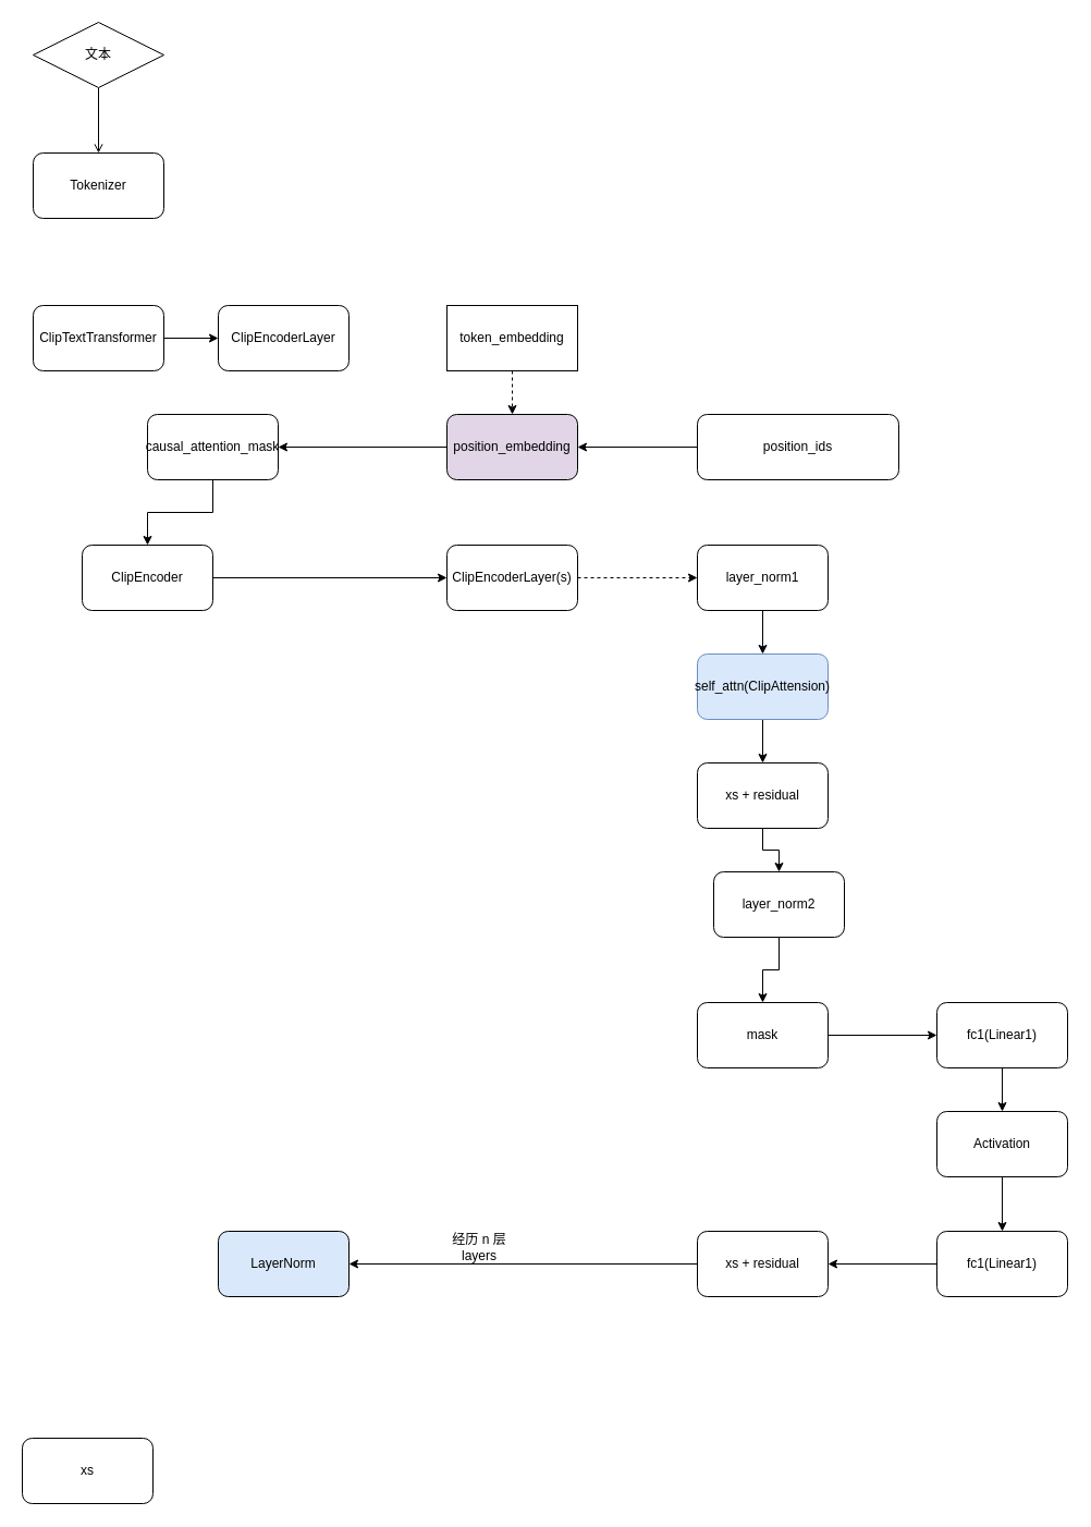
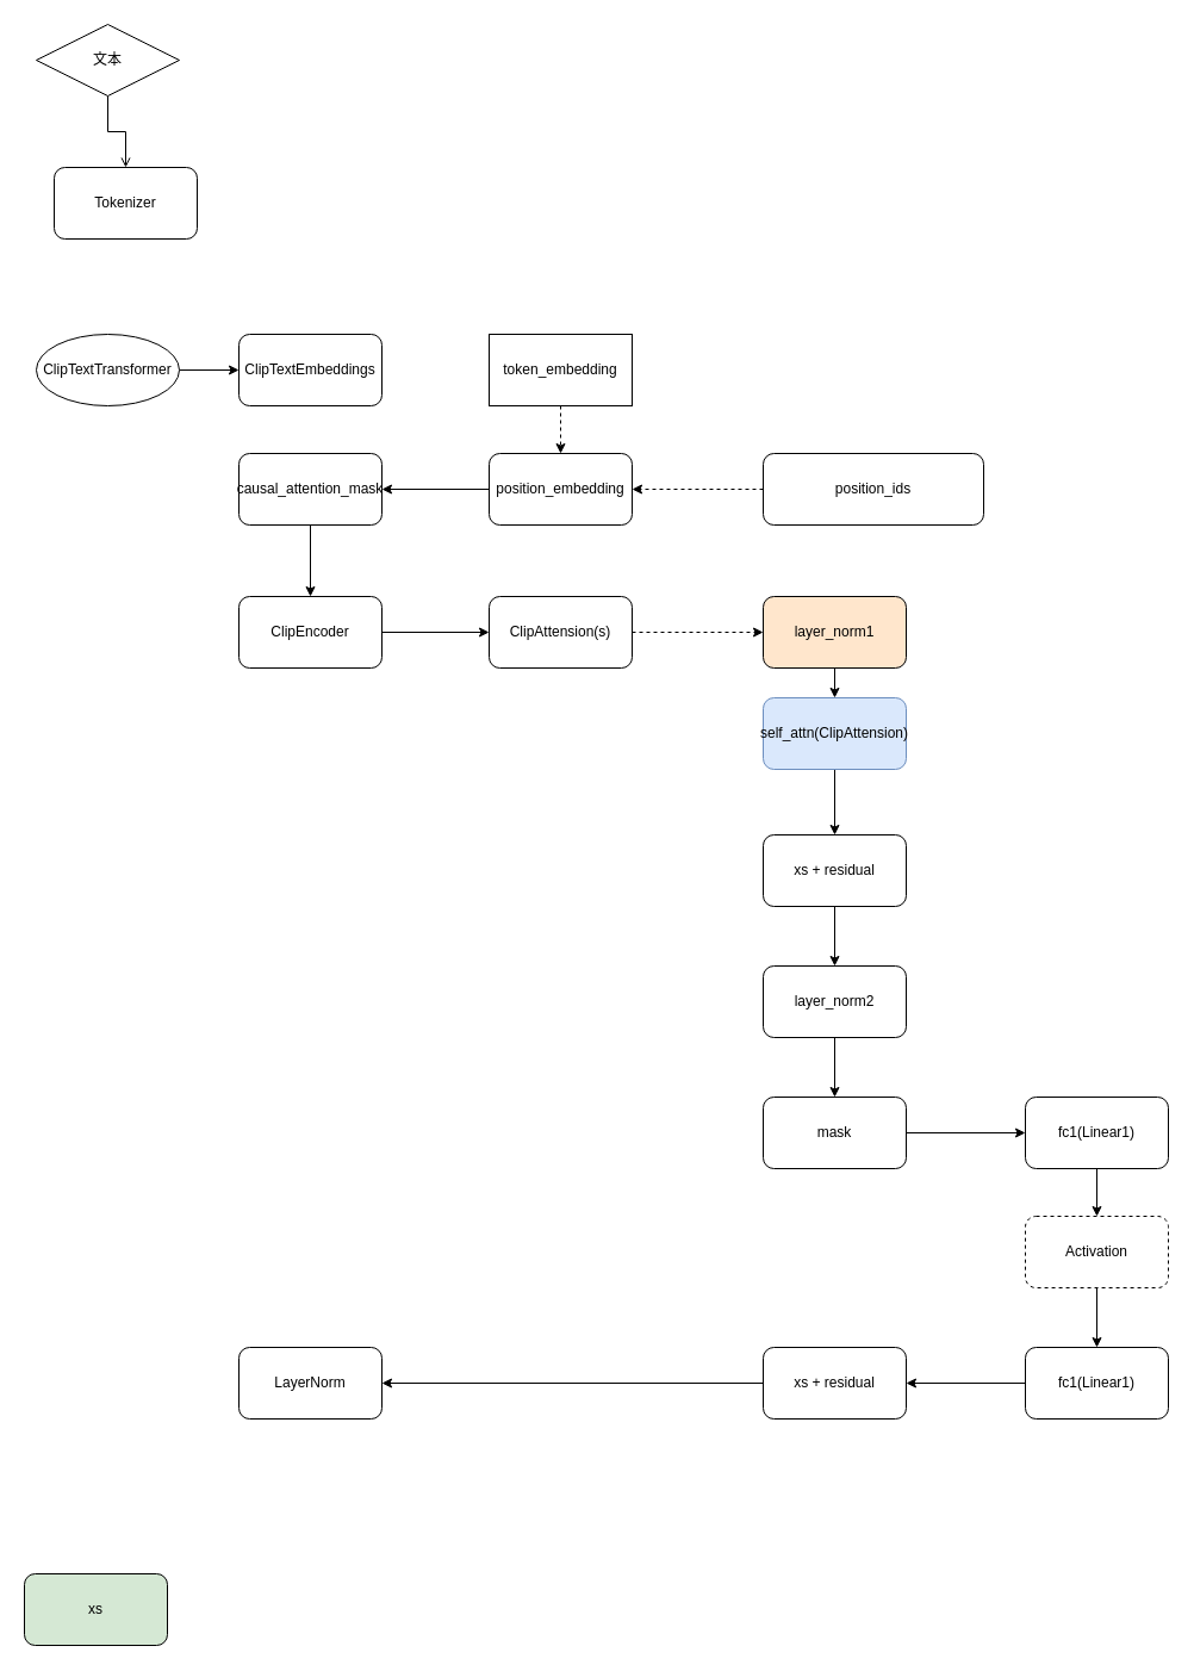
- <mxCell id="4" value="Tokenizer" style="rounded=1;whiteSpace=wrap;html=1;" vertex="1" parent="1"><mxGeometry x="30" y="140" width="120" height="60" as="geometry" /></mxCell>
+ <mxCell id="4" value="Tokenizer" style="rounded=1;whiteSpace=wrap;html=1;" vertex="1" parent="1"><mxGeometry x="45" y="140" width="120" height="60" as="geometry" /></mxCell>
- <mxCell id="6" value="ClipTextTransformer" style="rounded=1;whiteSpace=wrap;html=1;" vertex="1" parent="1"><mxGeometry x="30" y="280" width="120" height="60" as="geometry" /></mxCell>
+ <mxCell id="6" value="ClipTextTransformer" style="ellipse;whiteSpace=wrap;html=1;" vertex="1" parent="1"><mxGeometry x="30" y="280" width="120" height="60" as="geometry" /></mxCell>
- <mxCell id="7" value="ClipEncoderLayer" style="rounded=1;whiteSpace=wrap;html=1;" vertex="1" parent="1"><mxGeometry x="200" y="280" width="120" height="60" as="geometry" /></mxCell>
+ <mxCell id="7" value="ClipTextEmbeddings" style="rounded=1;whiteSpace=wrap;html=1;" vertex="1" parent="1"><mxGeometry x="200" y="280" width="120" height="60" as="geometry" /></mxCell>
- <mxCell id="18" value="causal_attention_mask" style="rounded=1;whiteSpace=wrap;html=1;" vertex="1" parent="1"><mxGeometry x="135" y="380" width="120" height="60" as="geometry" /></mxCell>
+ <mxCell id="18" value="causal_attention_mask" style="rounded=1;whiteSpace=wrap;html=1;" vertex="1" parent="1"><mxGeometry x="200" y="380" width="120" height="60" as="geometry" /></mxCell>
- <mxCell id="14" value="position_embedding" style="rounded=1;whiteSpace=wrap;html=1;fillColor=#e1d5e7;" vertex="1" parent="1"><mxGeometry x="410" y="380" width="120" height="60" as="geometry" /></mxCell>
+ <mxCell id="14" value="position_embedding" style="rounded=1;whiteSpace=wrap;html=1;" vertex="1" parent="1"><mxGeometry x="410" y="380" width="120" height="60" as="geometry" /></mxCell>
- <mxCell id="15" style="edgeStyle=orthogonalEdgeStyle;rounded=0;orthogonalLoop=1;jettySize=auto;html=1;exitX=0;exitY=0.5;exitDx=0;exitDy=0;entryX=1;entryY=0.5;entryDx=0;entryDy=0;" edge="1" parent="1" source="16" target="14"><mxGeometry relative="1" as="geometry" /></mxCell>
+ <mxCell id="15" style="edgeStyle=orthogonalEdgeStyle;rounded=0;orthogonalLoop=1;jettySize=auto;html=1;exitX=0;exitY=0.5;exitDx=0;exitDy=0;entryX=1;entryY=0.5;entryDx=0;entryDy=0;dashed=1;" edge="1" parent="1" source="16" target="14"><mxGeometry relative="1" as="geometry" /></mxCell>
- <mxCell id="9" value="ClipEncoder" style="rounded=1;whiteSpace=wrap;html=1;" vertex="1" parent="1"><mxGeometry x="75" y="500" width="120" height="60" as="geometry" /></mxCell>
+ <mxCell id="9" value="ClipEncoder" style="rounded=1;whiteSpace=wrap;html=1;" vertex="1" parent="1"><mxGeometry x="200" y="500" width="120" height="60" as="geometry" /></mxCell>
- <mxCell id="20" value="ClipEncoderLayer(s)" style="rounded=1;whiteSpace=wrap;html=1;" vertex="1" parent="1"><mxGeometry x="410" y="500" width="120" height="60" as="geometry" /></mxCell>
+ <mxCell id="20" value="ClipAttension(s)" style="rounded=1;whiteSpace=wrap;html=1;" vertex="1" parent="1"><mxGeometry x="410" y="500" width="120" height="60" as="geometry" /></mxCell>
- <mxCell id="22" value="layer_norm1" style="rounded=1;whiteSpace=wrap;html=1;" vertex="1" parent="1"><mxGeometry x="640" y="500" width="120" height="60" as="geometry" /></mxCell>
+ <mxCell id="22" value="layer_norm1" style="rounded=1;whiteSpace=wrap;html=1;fillColor=#ffe6cc;" vertex="1" parent="1"><mxGeometry x="640" y="500" width="120" height="60" as="geometry" /></mxCell>
- <mxCell id="24" value="self_attn(ClipAttension)" style="rounded=1;whiteSpace=wrap;html=1;fillColor=#dae8fc;strokeColor=#6c8ebf;" vertex="1" parent="1"><mxGeometry x="640" y="600" width="120" height="60" as="geometry" /></mxCell>
+ <mxCell id="24" value="self_attn(ClipAttension)" style="rounded=1;whiteSpace=wrap;html=1;fillColor=#dae8fc;strokeColor=#6c8ebf;" vertex="1" parent="1"><mxGeometry x="640" y="585" width="120" height="60" as="geometry" /></mxCell>
- <mxCell id="28" value="layer_norm2" style="rounded=1;whiteSpace=wrap;html=1;" vertex="1" parent="1"><mxGeometry x="655" y="800" width="120" height="60" as="geometry" /></mxCell>
+ <mxCell id="28" value="layer_norm2" style="rounded=1;whiteSpace=wrap;html=1;" vertex="1" parent="1"><mxGeometry x="640" y="810" width="120" height="60" as="geometry" /></mxCell>
- <mxCell id="36" value="Activation" style="rounded=1;whiteSpace=wrap;html=1;" vertex="1" parent="1"><mxGeometry x="860" y="1020" width="120" height="60" as="geometry" /></mxCell>
+ <mxCell id="36" value="Activation" style="rounded=1;whiteSpace=wrap;html=1;dashed=1;" vertex="1" parent="1"><mxGeometry x="860" y="1020" width="120" height="60" as="geometry" /></mxCell>
- <mxCell id="39" value="经历 n 层 layers" style="text;html=1;strokeColor=none;fillColor=none;align=center;verticalAlign=middle;whiteSpace=wrap;rounded=0;" vertex="1" parent="1"><mxGeometry x="410" y="1130" width="60" height="30" as="geometry" /></mxCell>
- <mxCell id="10" value="LayerNorm" style="rounded=1;whiteSpace=wrap;html=1;fillColor=#dae8fc;" vertex="1" parent="1"><mxGeometry x="200" y="1130" width="120" height="60" as="geometry" /></mxCell>
+ <mxCell id="10" value="LayerNorm" style="rounded=1;whiteSpace=wrap;html=1;" vertex="1" parent="1"><mxGeometry x="200" y="1130" width="120" height="60" as="geometry" /></mxCell>
- <mxCell id="40" value="xs" style="rounded=1;whiteSpace=wrap;html=1;" vertex="1" parent="1"><mxGeometry x="20" y="1320" width="120" height="60" as="geometry" /></mxCell>
+ <mxCell id="40" value="xs" style="rounded=1;whiteSpace=wrap;html=1;fillColor=#d5e8d4;" vertex="1" parent="1"><mxGeometry x="20" y="1320" width="120" height="60" as="geometry" /></mxCell>
